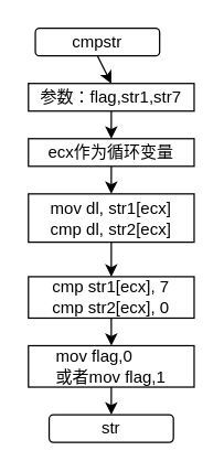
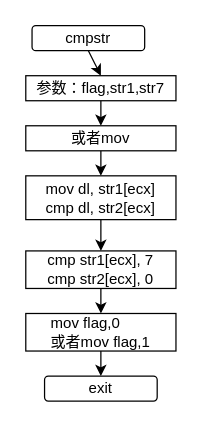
- <mxCell id="7" value="ecx作为循环变量" style="rounded=0;whiteSpace=wrap;html=1;" vertex="1" parent="1"><mxGeometry x="20" y="100" width="120" height="20" as="geometry" /></mxCell>
+ <mxCell id="7" value="或者mov" style="rounded=0;whiteSpace=wrap;html=1;" vertex="1" parent="1"><mxGeometry x="20" y="100" width="120" height="20" as="geometry" /></mxCell>
- <mxCell id="14" value="str" style="rounded=1;whiteSpace=wrap;html=1;" vertex="1" parent="1"><mxGeometry x="35" y="300" width="90" height="20" as="geometry" /></mxCell>
+ <mxCell id="14" value="exit" style="rounded=1;whiteSpace=wrap;html=1;" vertex="1" parent="1"><mxGeometry x="35" y="300" width="90" height="20" as="geometry" /></mxCell>
